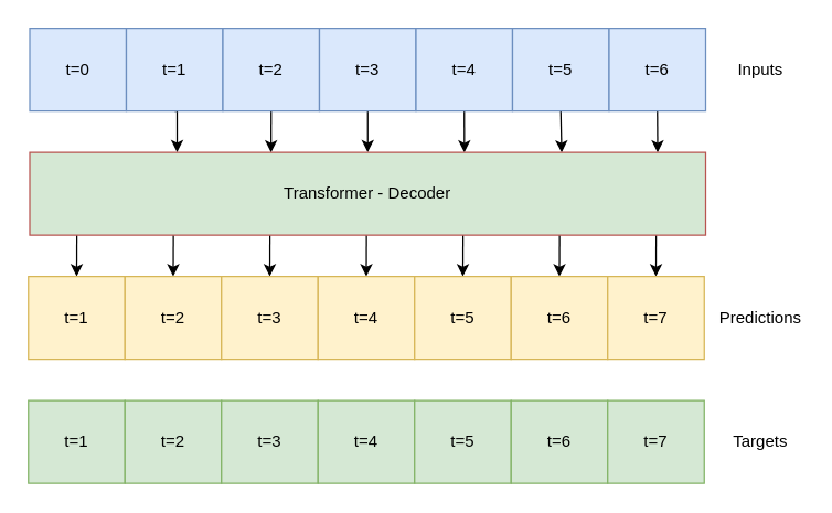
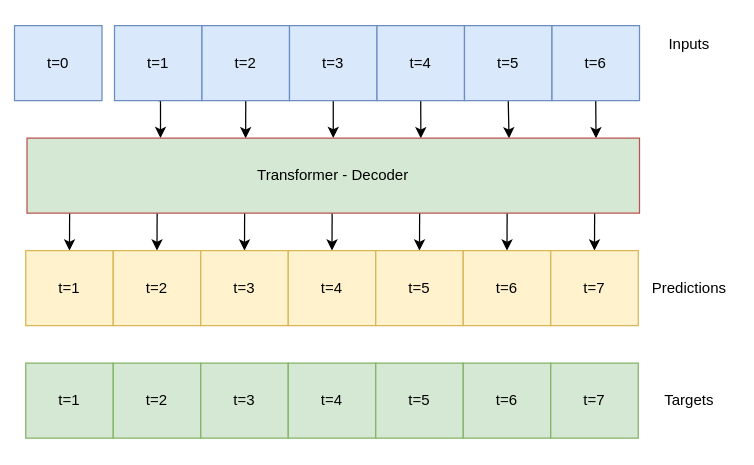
- <mxCell id="2" value="t=0" style="rounded=0;whiteSpace=wrap;html=1;fillColor=#dae8fc;strokeColor=#6c8ebf;" vertex="1" parent="1"><mxGeometry x="21" y="20" width="70" height="60" as="geometry" /></mxCell>
+ <mxCell id="2" value="t=0" style="rounded=0;whiteSpace=wrap;html=1;fillColor=#dae8fc;strokeColor=#6c8ebf;" vertex="1" parent="1"><mxGeometry x="11" y="20" width="70" height="60" as="geometry" /></mxCell>
- <mxCell id="37" value="Inputs" style="text;html=1;strokeColor=none;fillColor=none;align=center;verticalAlign=middle;whiteSpace=wrap;rounded=0;" vertex="1" parent="1"><mxGeometry x="521" y="35" width="60" height="30" as="geometry" /></mxCell>
+ <mxCell id="37" value="Inputs" style="text;html=1;strokeColor=none;fillColor=none;align=center;verticalAlign=middle;whiteSpace=wrap;rounded=0;" vertex="1" parent="1"><mxGeometry x="521" y="20" width="60" height="30" as="geometry" /></mxCell>
